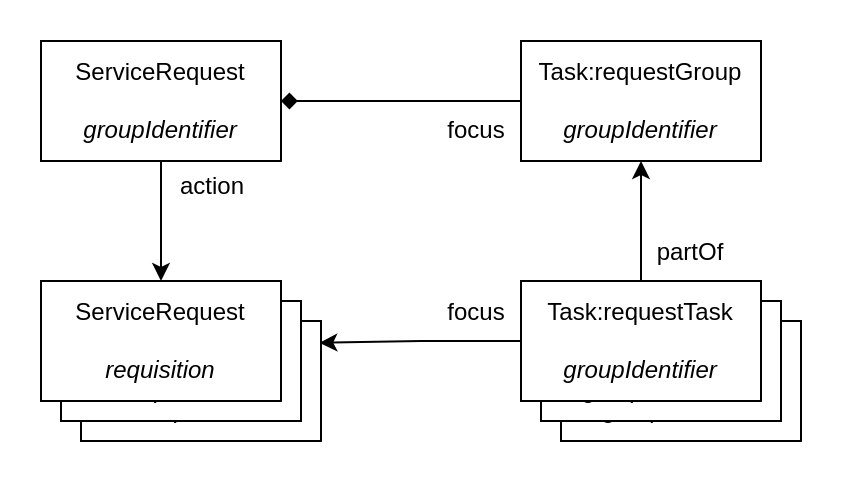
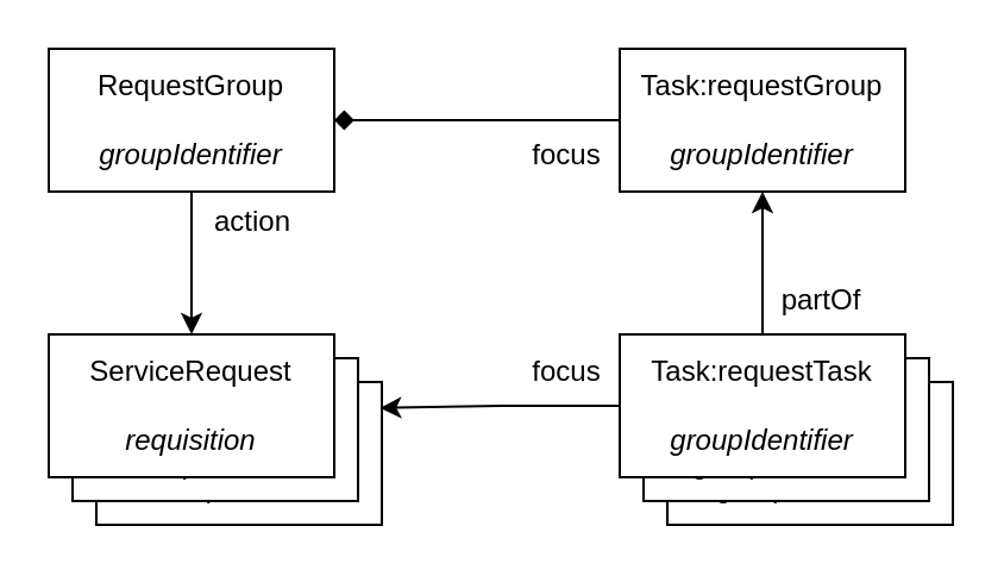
- <mxCell id="12" value="ServiceRequest&lt;br&gt;&lt;br&gt;&lt;i&gt;groupIdentifier&lt;/i&gt;" style="rounded=0;whiteSpace=wrap;html=1;" parent="1" vertex="1"><mxGeometry x="20" y="20" width="120" height="60" as="geometry" /></mxCell>
+ <mxCell id="12" value="RequestGroup&lt;br&gt;&lt;br&gt;&lt;i&gt;groupIdentifier&lt;/i&gt;" style="rounded=0;whiteSpace=wrap;html=1;" parent="1" vertex="1"><mxGeometry x="20" y="20" width="120" height="60" as="geometry" /></mxCell>
